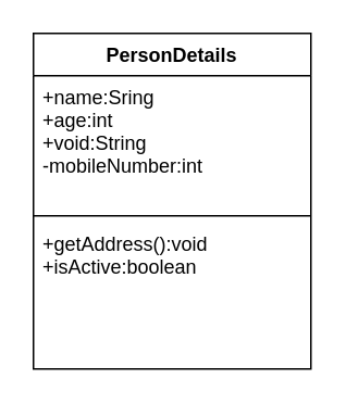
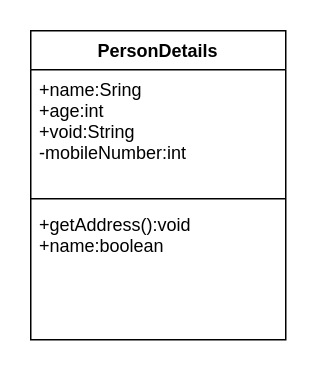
- <mxCell id="5" value="+getAddress():void&#10;+isActive:boolean" style="text;strokeColor=none;fillColor=none;align=left;verticalAlign=top;spacingLeft=4;spacingRight=4;overflow=hidden;rotatable=0;points=[[0,0.5],[1,0.5]];portConstraint=eastwest;" vertex="1" parent="2"><mxGeometry y="116" width="170" height="90" as="geometry" /></mxCell>
+ <mxCell id="5" value="+getAddress():void&#10;+name:boolean" style="text;strokeColor=none;fillColor=none;align=left;verticalAlign=top;spacingLeft=4;spacingRight=4;overflow=hidden;rotatable=0;points=[[0,0.5],[1,0.5]];portConstraint=eastwest;" vertex="1" parent="2"><mxGeometry y="116" width="170" height="90" as="geometry" /></mxCell>
